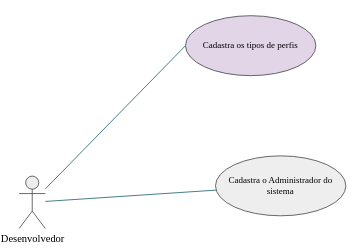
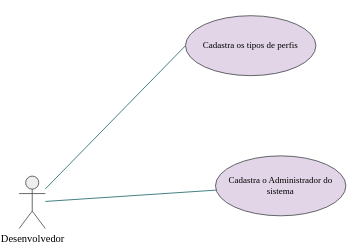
- <mxCell id="6" value="Cadastra o Administrador do sistema" style="ellipse;whiteSpace=wrap;html=1;labelBackgroundColor=none;fontFamily=JetBrains Mono;fontSource=https%3A%2F%2Ffonts.googleapis.com%2Fcss%3Ffamily%3DJetBrains%2BMono;fillColor=#eeeeee;strokeColor=#36393d;" parent="1" vertex="1"><mxGeometry x="282" y="207" width="174" height="80" as="geometry" /></mxCell>
+ <mxCell id="6" value="Cadastra o Administrador do sistema" style="ellipse;whiteSpace=wrap;html=1;labelBackgroundColor=none;fontFamily=JetBrains Mono;fontSource=https%3A%2F%2Ffonts.googleapis.com%2Fcss%3Ffamily%3DJetBrains%2BMono;fillColor=#e1d5e7;strokeColor=#36393d;" parent="1" vertex="1"><mxGeometry x="282" y="207" width="174" height="80" as="geometry" /></mxCell>
